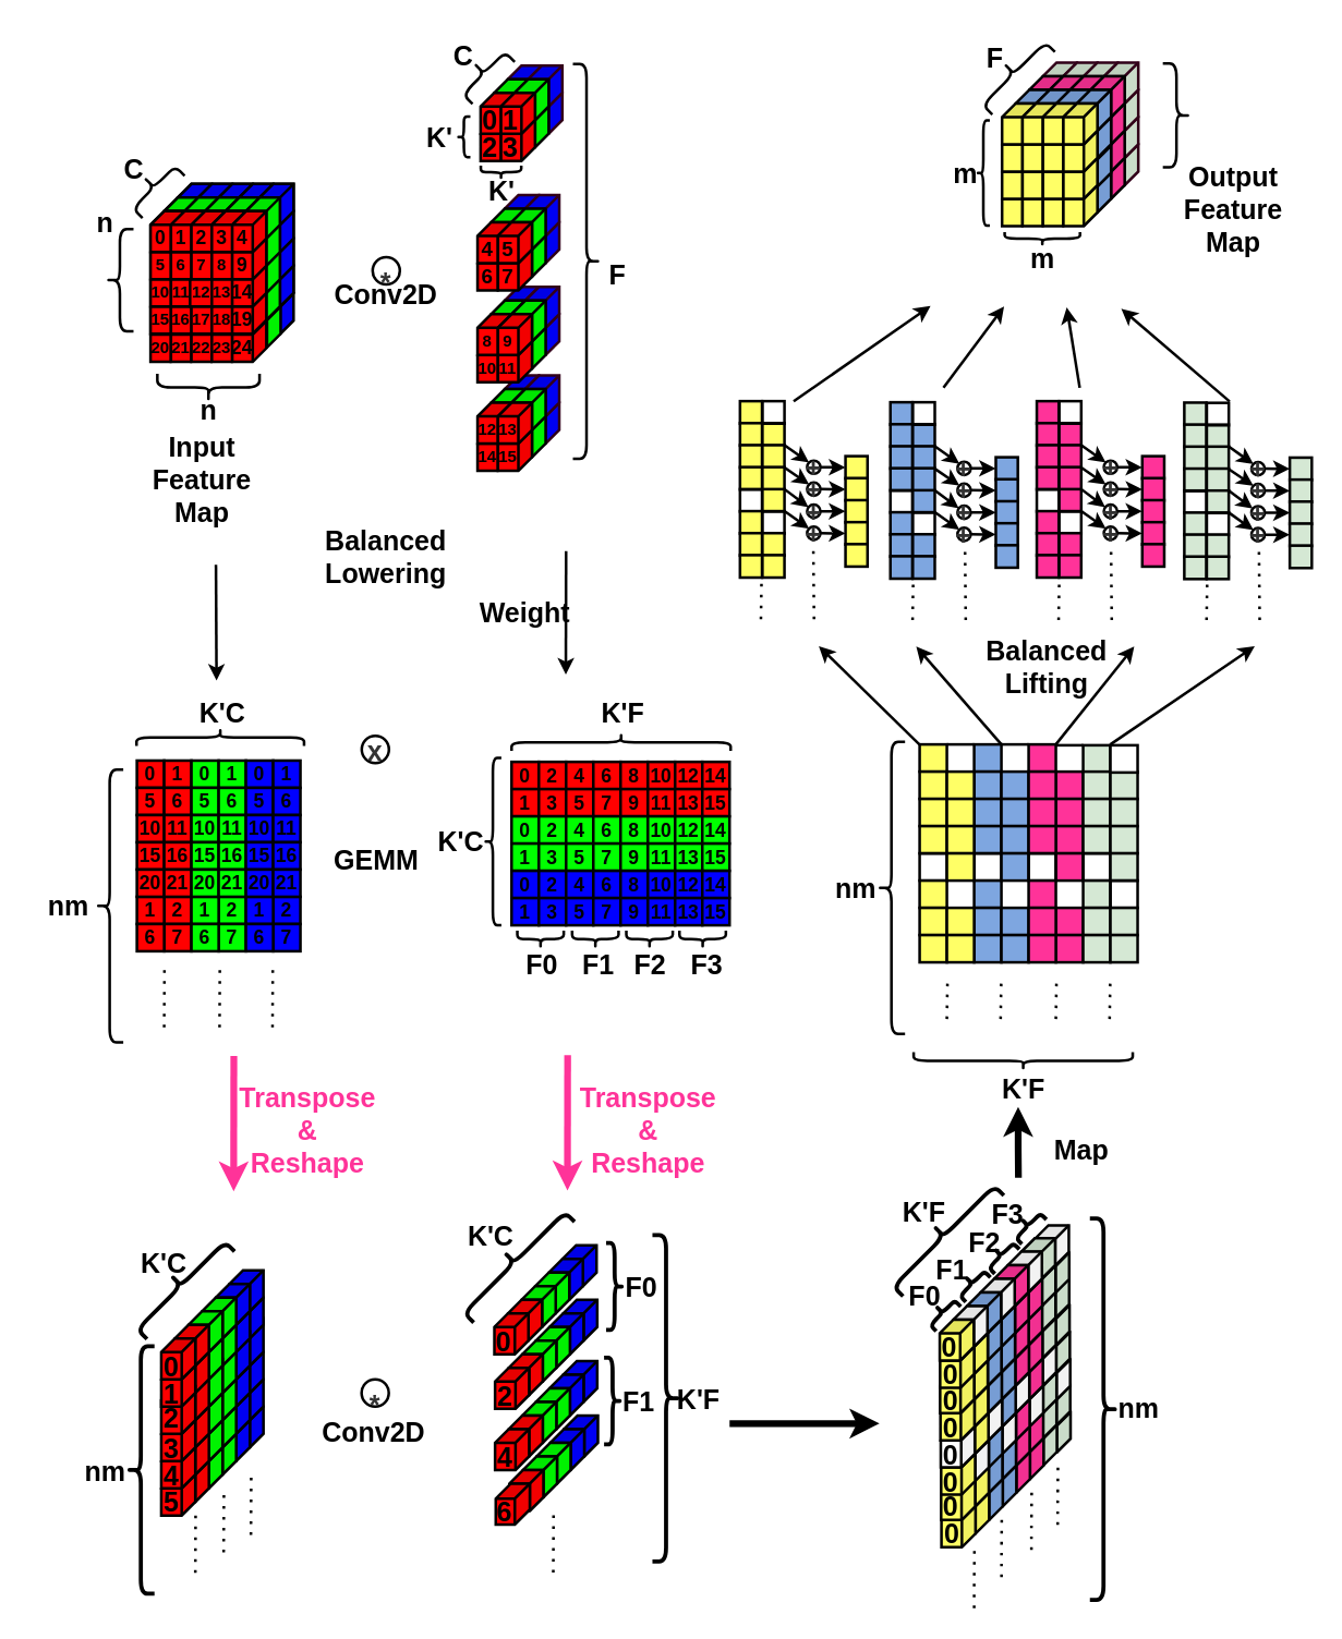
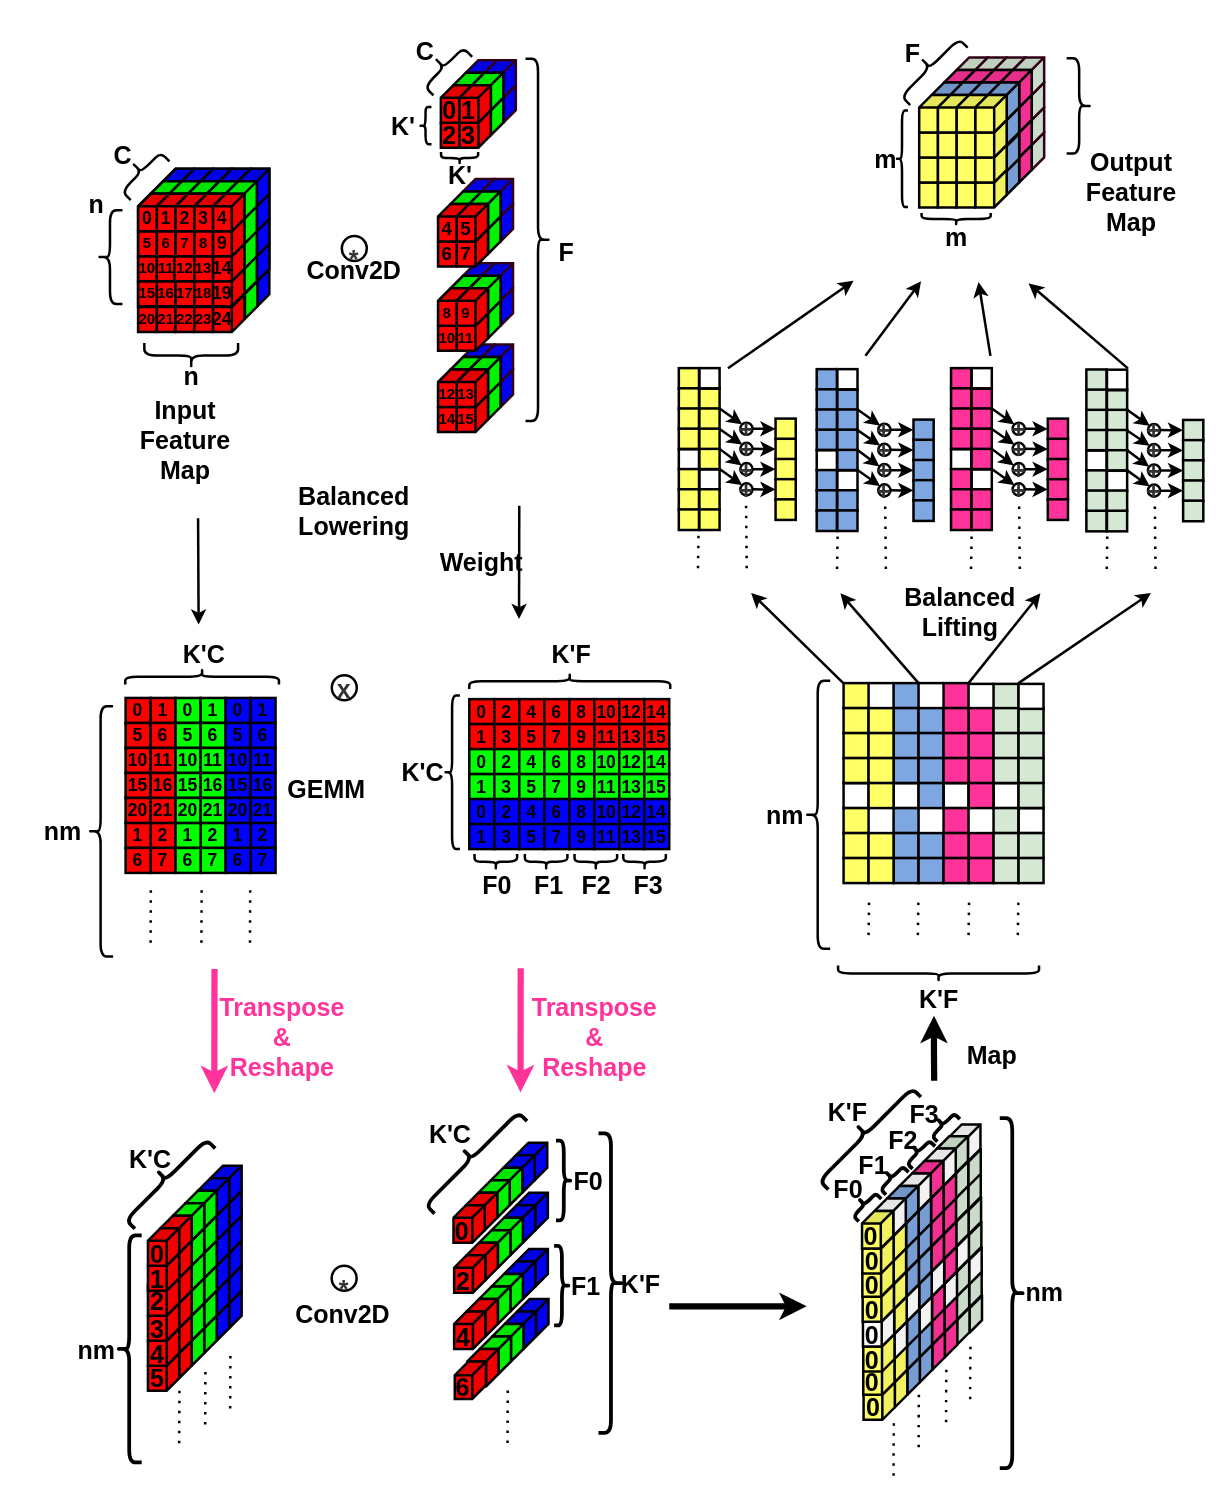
- <mxCell id="178" value="GEMM" style="text;html=1;strokeColor=none;fillColor=none;align=center;verticalAlign=middle;whiteSpace=wrap;rounded=0;fontStyle=1;strokeWidth=2;fontSize=20;" parent="1" vertex="1"><mxGeometry x="245.5" y="614.63" width="60" height="30" as="geometry" /></mxCell>
+ <mxCell id="178" value="GEMM" style="text;html=1;strokeColor=none;fillColor=none;align=center;verticalAlign=middle;whiteSpace=wrap;rounded=0;fontStyle=1;strokeWidth=2;fontSize=20;" parent="1" vertex="1"><mxGeometry x="230.5" y="614.63" width="60" height="30" as="geometry" /></mxCell>
